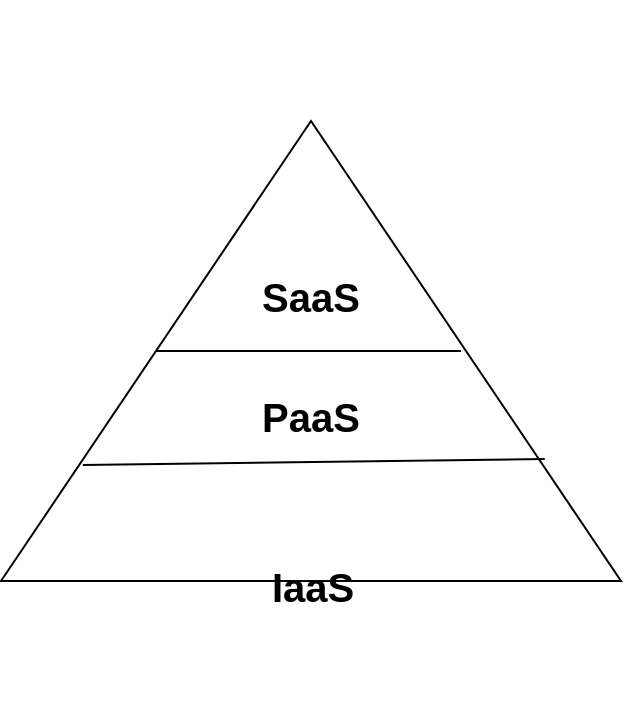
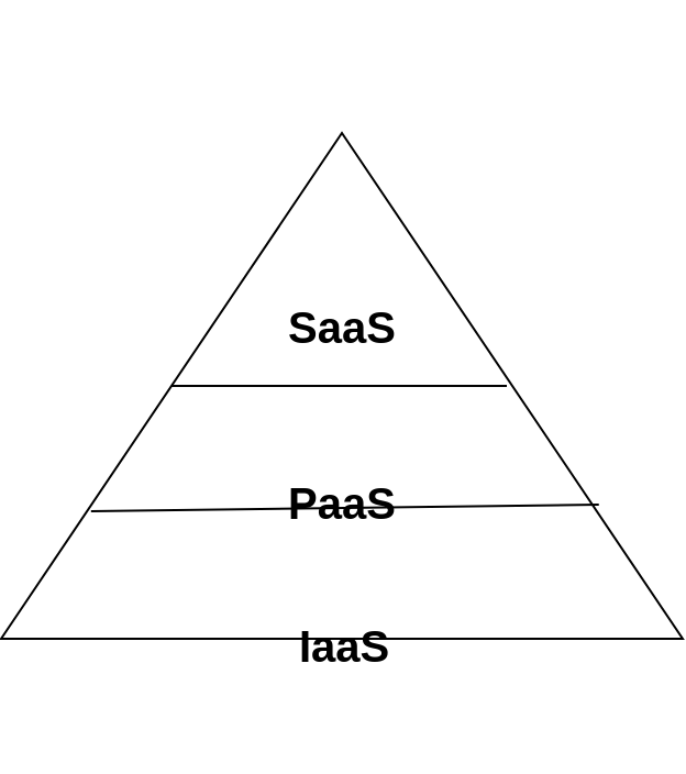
- <mxCell id="5" value="&lt;b&gt;&lt;font style=&quot;font-size: 20px;&quot;&gt;PaaS&lt;/font&gt;&lt;/b&gt;" style="text;strokeColor=none;fillColor=none;align=left;verticalAlign=top;spacingLeft=4;spacingRight=4;overflow=hidden;rotatable=0;points=[[0,0.5],[1,0.5]];portConstraint=eastwest;whiteSpace=wrap;html=1;" vertex="1" parent="1"><mxGeometry x="105" y="190" width="60" height="26" as="geometry" /></mxCell>
+ <mxCell id="5" value="&lt;b&gt;&lt;font style=&quot;font-size: 20px;&quot;&gt;PaaS&lt;/font&gt;&lt;/b&gt;" style="text;strokeColor=none;fillColor=none;align=left;verticalAlign=top;spacingLeft=4;spacingRight=4;overflow=hidden;rotatable=0;points=[[0,0.5],[1,0.5]];portConstraint=eastwest;whiteSpace=wrap;html=1;" vertex="1" parent="1"><mxGeometry x="105" y="210" width="60" height="26" as="geometry" /></mxCell>
